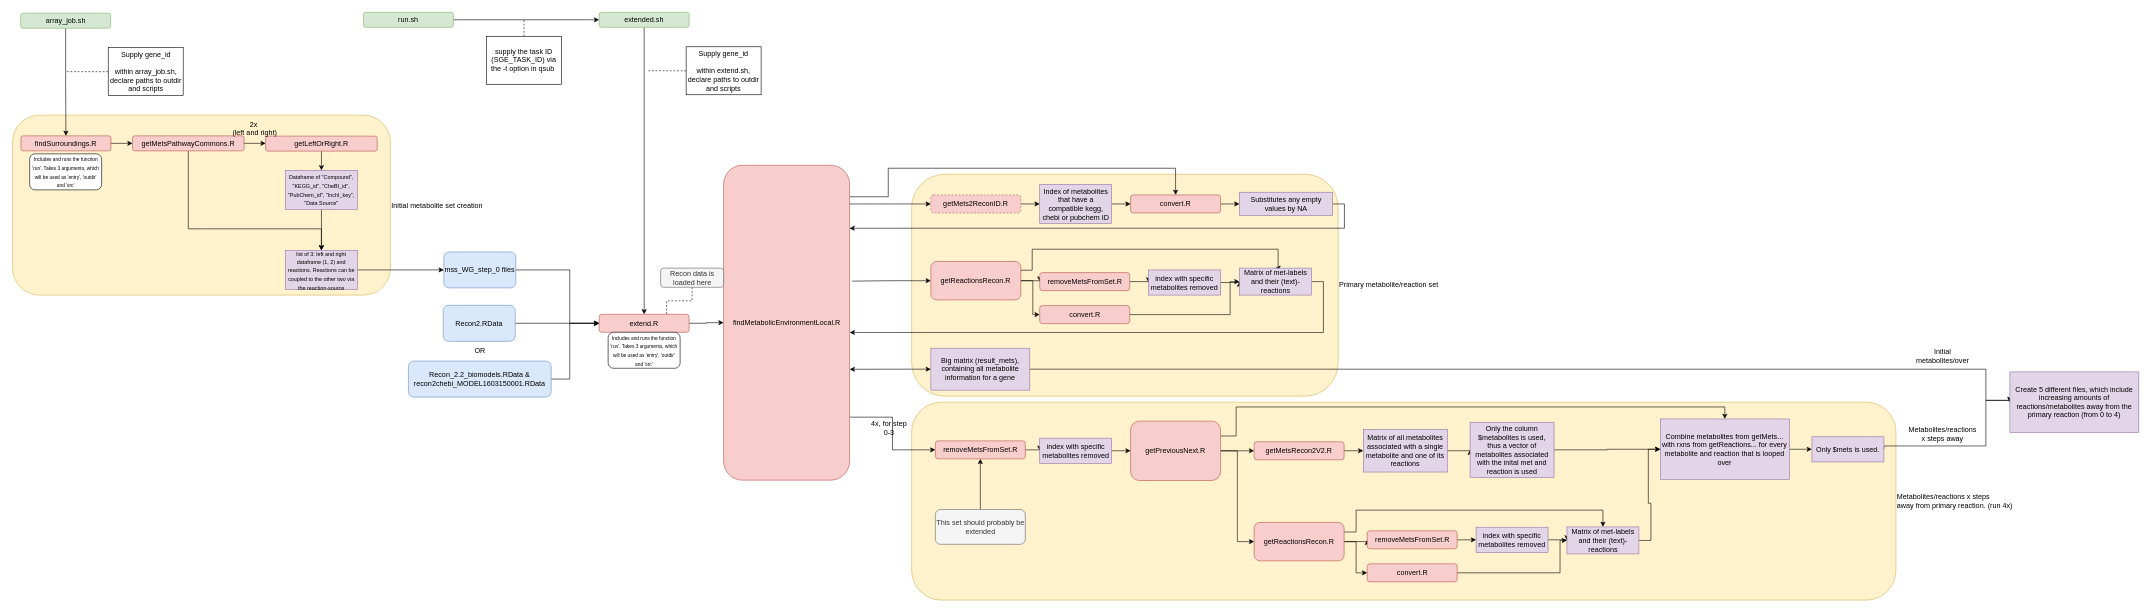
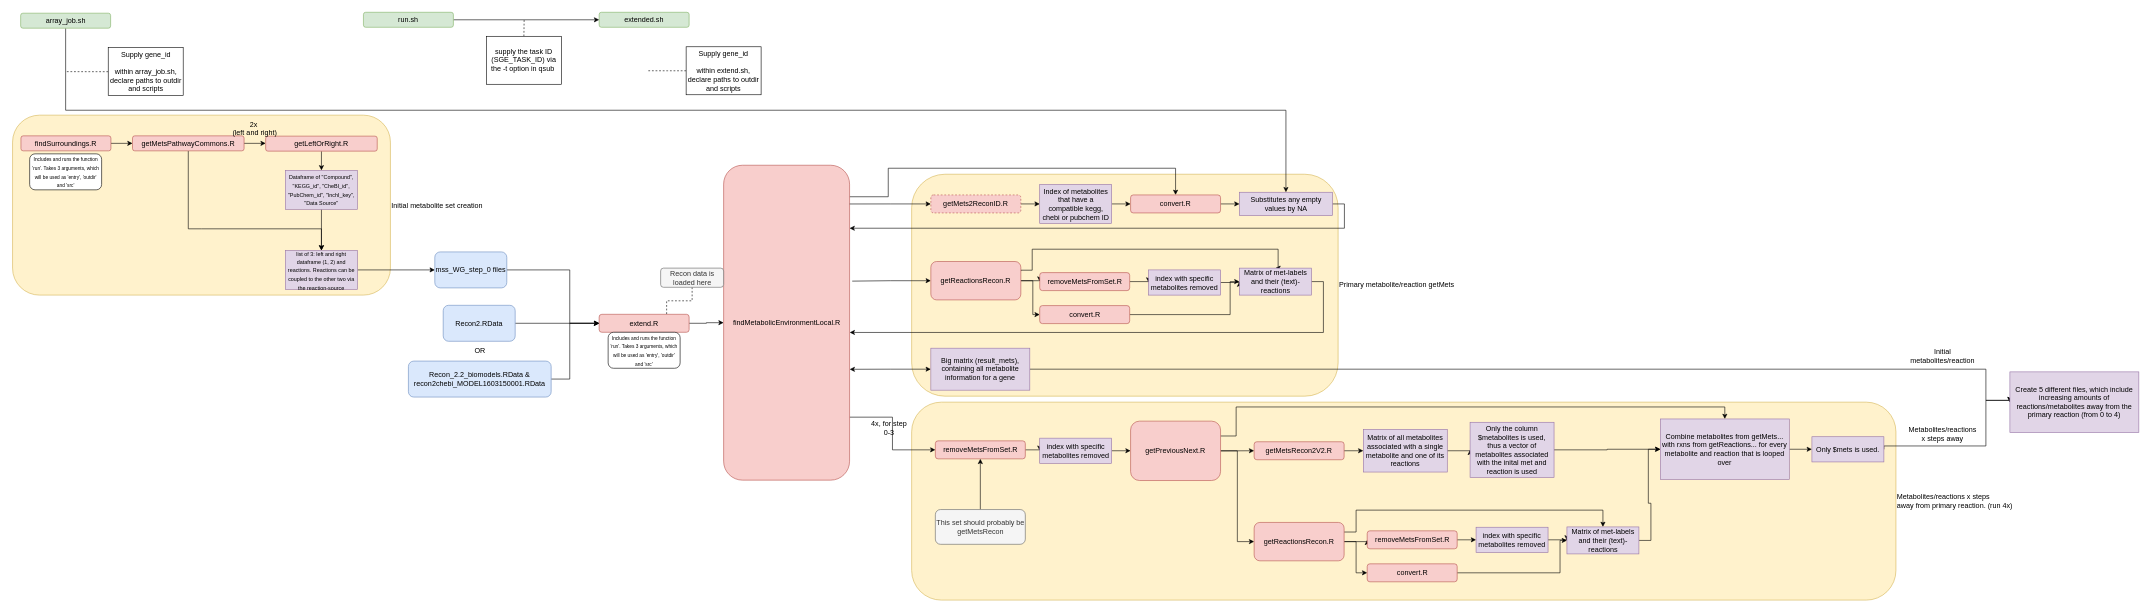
- <mxCell id="94" style="edgeStyle=orthogonalEdgeStyle;rounded=0;orthogonalLoop=1;jettySize=auto;html=1;exitX=0.5;exitY=1;exitDx=0;exitDy=0;entryX=0.5;entryY=0;entryDx=0;entryDy=0;" parent="1" source="95" target="82" edge="1"><mxGeometry relative="1" as="geometry" /></mxCell>
+ <mxCell id="94" style="edgeStyle=orthogonalEdgeStyle;rounded=0;orthogonalLoop=1;jettySize=auto;html=1;exitX=0.5;exitY=1;exitDx=0;exitDy=0;" parent="1" source="95" target="37" edge="1"><mxGeometry relative="1" as="geometry" /></mxCell>
- <mxCell id="8" value="mss_WG_step_0 files" style="rounded=1;whiteSpace=wrap;html=1;fillColor=#dae8fc;strokeColor=#6c8ebf;" parent="1" vertex="1"><mxGeometry x="739" y="419.5" width="120" height="60" as="geometry" /></mxCell>
+ <mxCell id="8" value="mss_WG_step_0 files" style="rounded=1;whiteSpace=wrap;html=1;fillColor=#dae8fc;strokeColor=#6c8ebf;" parent="1" vertex="1"><mxGeometry x="724" y="419.5" width="120" height="60" as="geometry" /></mxCell>
- <mxCell id="4" value="Primary metabolite/reaction set" style="rounded=1;whiteSpace=wrap;html=1;fillColor=#fff2cc;strokeColor=#d6b656;align=left;labelPosition=right;verticalLabelPosition=middle;verticalAlign=middle;" parent="1" vertex="1"><mxGeometry x="1519" y="290" width="711" height="370" as="geometry" /></mxCell>
+ <mxCell id="4" value="Primary metabolite/reaction getMets" style="rounded=1;whiteSpace=wrap;html=1;fillColor=#fff2cc;strokeColor=#d6b656;align=left;labelPosition=right;verticalLabelPosition=middle;verticalAlign=middle;" parent="1" vertex="1"><mxGeometry x="1519" y="290" width="711" height="370" as="geometry" /></mxCell>
- <mxCell id="96" style="edgeStyle=orthogonalEdgeStyle;rounded=0;orthogonalLoop=1;jettySize=auto;html=1;exitX=0.5;exitY=1;exitDx=0;exitDy=0;entryX=0.5;entryY=0;entryDx=0;entryDy=0;" parent="1" source="97" target="6" edge="1"><mxGeometry relative="1" as="geometry" /></mxCell>
- <mxCell id="80" value="Initial metabolites/over" style="text;html=1;strokeColor=none;fillColor=none;align=center;verticalAlign=middle;whiteSpace=wrap;rounded=0;" parent="1" vertex="1"><mxGeometry x="3182.735" y="575.5" width="110" height="34" as="geometry" /></mxCell>
+ <mxCell id="80" value="Initial metabolites/reaction" style="text;html=1;strokeColor=none;fillColor=none;align=center;verticalAlign=middle;whiteSpace=wrap;rounded=0;" parent="1" vertex="1"><mxGeometry x="3182.735" y="575.5" width="110" height="34" as="geometry" /></mxCell>
- <mxCell id="65" value="This set should probably be extended&lt;br&gt;" style="rounded=1;whiteSpace=wrap;html=1;fillColor=#f5f5f5;strokeColor=#666666;fontColor=#333333;" parent="1" vertex="1"><mxGeometry x="1558.5" y="849" width="150" height="58" as="geometry" /></mxCell>
+ <mxCell id="65" value="This set should probably be getMetsRecon&lt;br&gt;" style="rounded=1;whiteSpace=wrap;html=1;fillColor=#f5f5f5;strokeColor=#666666;fontColor=#333333;" parent="1" vertex="1"><mxGeometry x="1558.5" y="849" width="150" height="58" as="geometry" /></mxCell>
